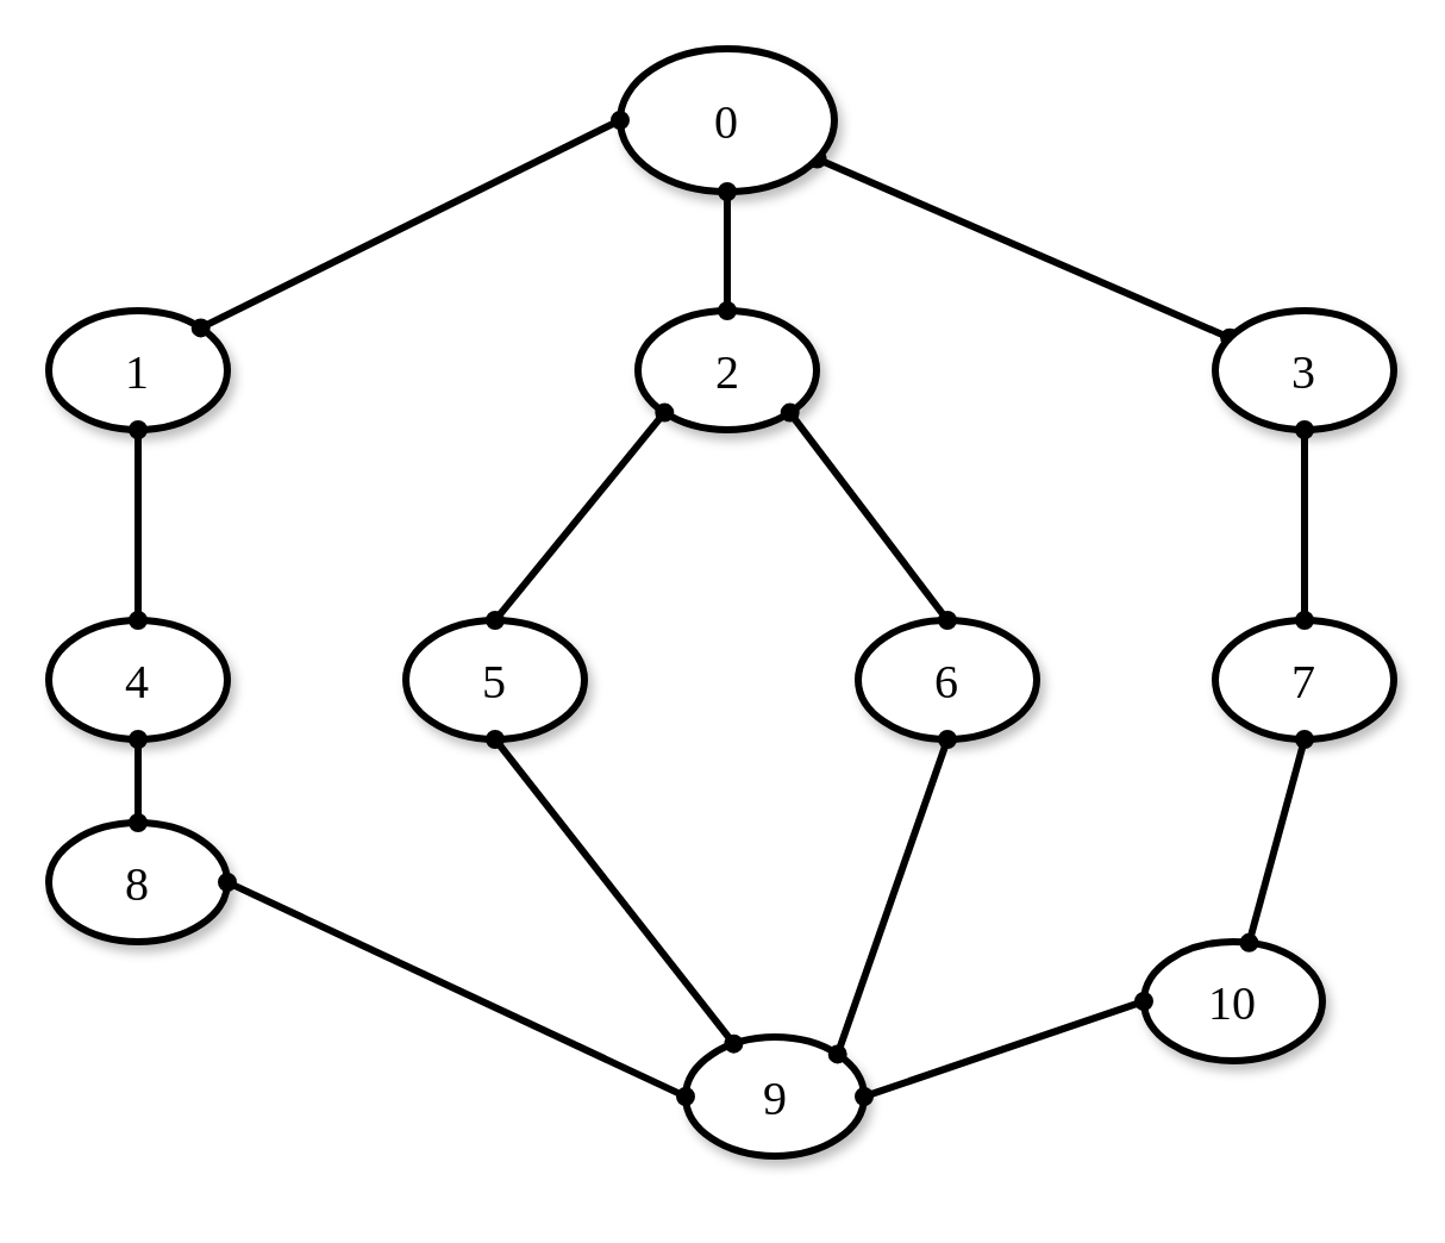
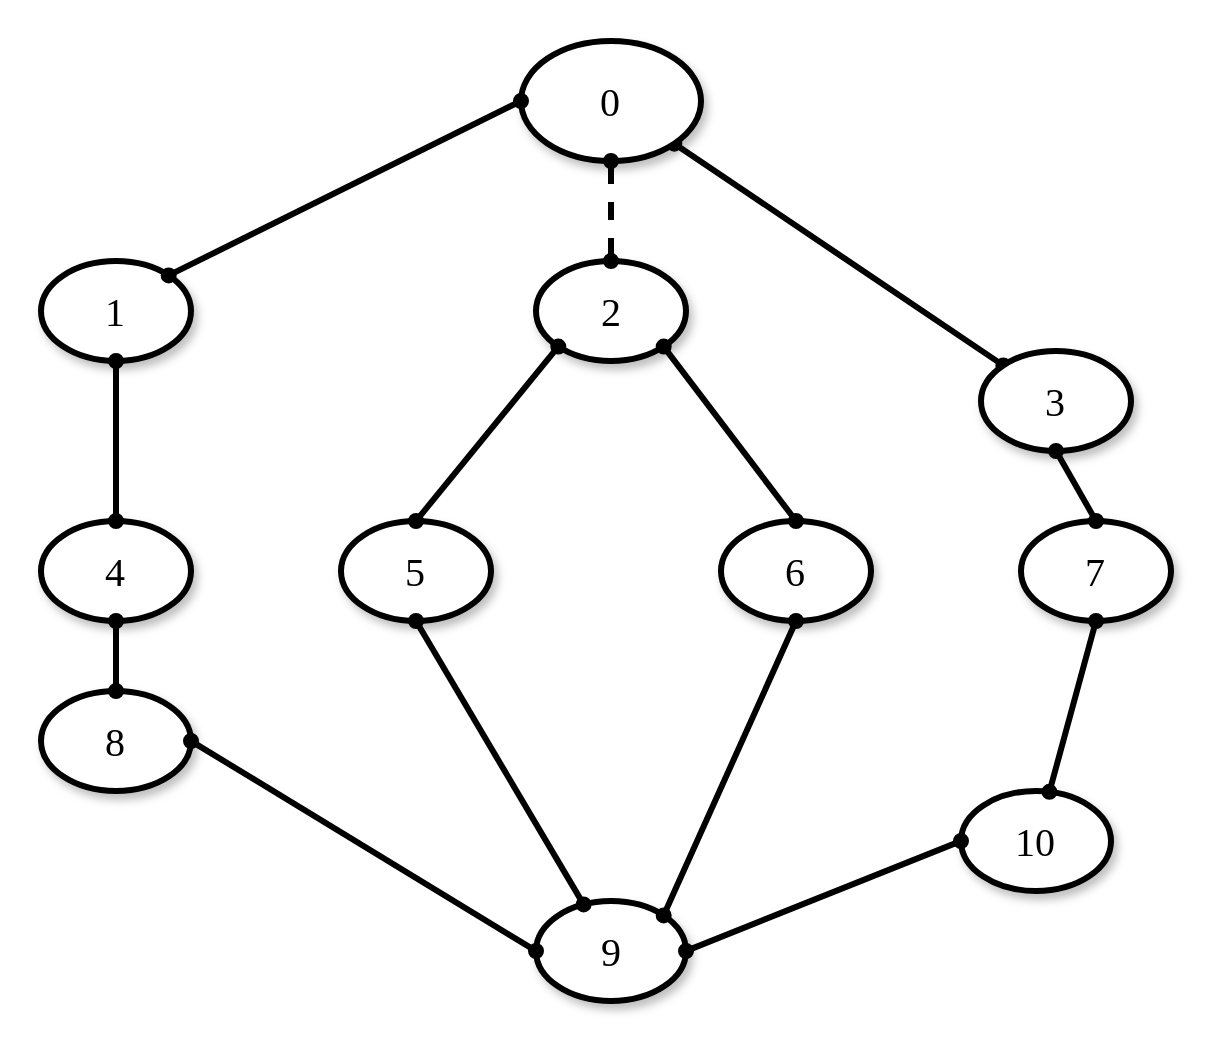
- <mxCell id="14" value="" style="edgeStyle=none;rounded=1;html=1;labelBackgroundColor=none;startArrow=oval;startFill=1;startSize=5;endArrow=oval;endFill=1;endSize=5;jettySize=auto;orthogonalLoop=1;strokeColor=#000000;strokeWidth=3;fontFamily=Verdana;fontSize=20;exitX=0.5;exitY=1;exitDx=0;exitDy=0;entryX=0.5;entryY=0;entryDx=0;entryDy=0;" edge="1" parent="1" source="3" target="4"><mxGeometry relative="1" as="geometry"><mxPoint x="352.783" y="76.295" as="sourcePoint" /><mxPoint x="526.07" y="151.363" as="targetPoint" /></mxGeometry></mxCell>
+ <mxCell id="14" value="" style="edgeStyle=none;rounded=1;html=1;labelBackgroundColor=none;startArrow=oval;startFill=1;startSize=5;endArrow=oval;endFill=1;endSize=5;jettySize=auto;orthogonalLoop=1;strokeColor=#000000;strokeWidth=3;fontFamily=Verdana;fontSize=20;exitX=0.5;exitY=1;exitDx=0;exitDy=0;entryX=0.5;entryY=0;entryDx=0;entryDy=0;dashed=1;" edge="1" parent="1" source="3" target="4"><mxGeometry relative="1" as="geometry"><mxPoint x="352.783" y="76.295" as="sourcePoint" /><mxPoint x="526.07" y="151.363" as="targetPoint" /></mxGeometry></mxCell>
- <mxCell id="5" value="3" style="ellipse;whiteSpace=wrap;html=1;rounded=0;shadow=1;comic=0;labelBackgroundColor=none;strokeWidth=3;fontFamily=Verdana;fontSize=20;align=center;strokeColor=#000000;" vertex="1" parent="1"><mxGeometry x="510" y="130" width="75" height="50" as="geometry" /></mxCell>
+ <mxCell id="5" value="3" style="ellipse;whiteSpace=wrap;html=1;rounded=0;shadow=1;comic=0;labelBackgroundColor=none;strokeWidth=3;fontFamily=Verdana;fontSize=20;align=center;strokeColor=#000000;" vertex="1" parent="1"><mxGeometry x="490" y="175" width="75" height="50" as="geometry" /></mxCell>
- <mxCell id="10" value="9" style="ellipse;whiteSpace=wrap;html=1;rounded=0;shadow=1;comic=0;labelBackgroundColor=none;strokeWidth=3;fontFamily=Verdana;fontSize=20;align=center;strokeColor=#000000;" vertex="1" parent="1"><mxGeometry x="287.5" y="435" width="75" height="50" as="geometry" /></mxCell>
+ <mxCell id="10" value="9" style="ellipse;whiteSpace=wrap;html=1;rounded=0;shadow=1;comic=0;labelBackgroundColor=none;strokeWidth=3;fontFamily=Verdana;fontSize=20;align=center;strokeColor=#000000;" vertex="1" parent="1"><mxGeometry x="267.5" y="450" width="75" height="50" as="geometry" /></mxCell>
